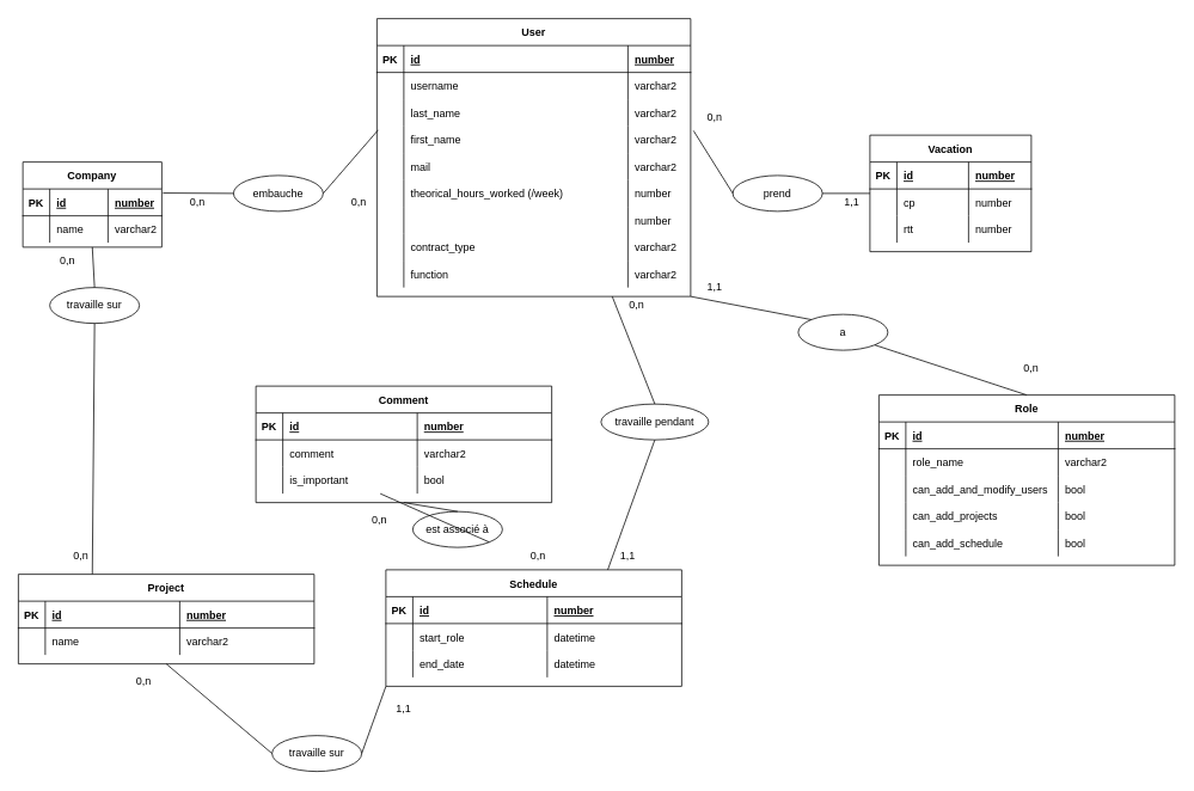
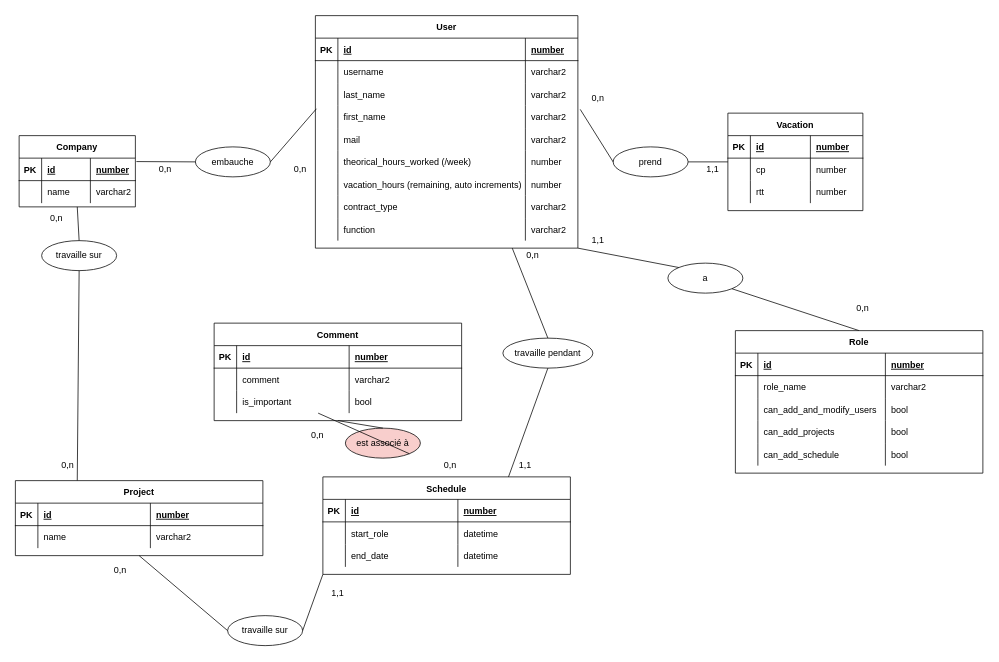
+ <mxCell id="129" value="vacation_hours (remaining, auto increments)" style="shape=partialRectangle;connectable=0;fillColor=none;top=0;left=0;bottom=0;right=0;align=left;spacingLeft=6;overflow=hidden;" parent="127" vertex="1"><mxGeometry x="30" width="250" height="30" as="geometry" /></mxCell>
- <mxCell id="27" value="est associé à" style="ellipse;whiteSpace=wrap;html=1;align=center;startSize=30;" parent="1" vertex="1"><mxGeometry x="460" y="570" width="100" height="40" as="geometry" /></mxCell>
+ <mxCell id="27" value="est associé à" style="ellipse;whiteSpace=wrap;html=1;align=center;startSize=30;fillColor=#f8cecc;" parent="1" vertex="1"><mxGeometry x="460" y="570" width="100" height="40" as="geometry" /></mxCell>
